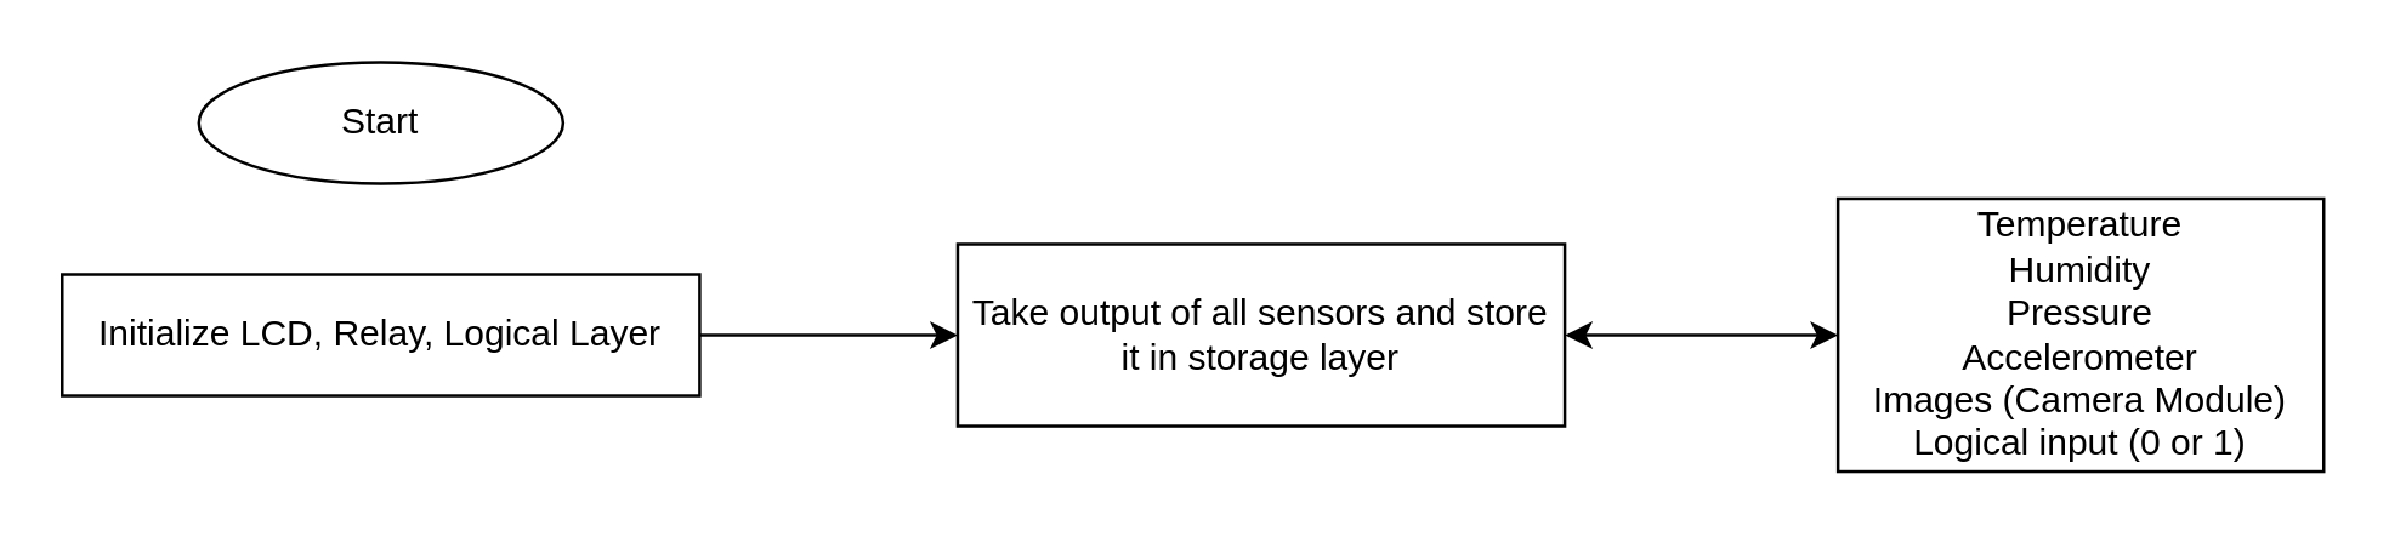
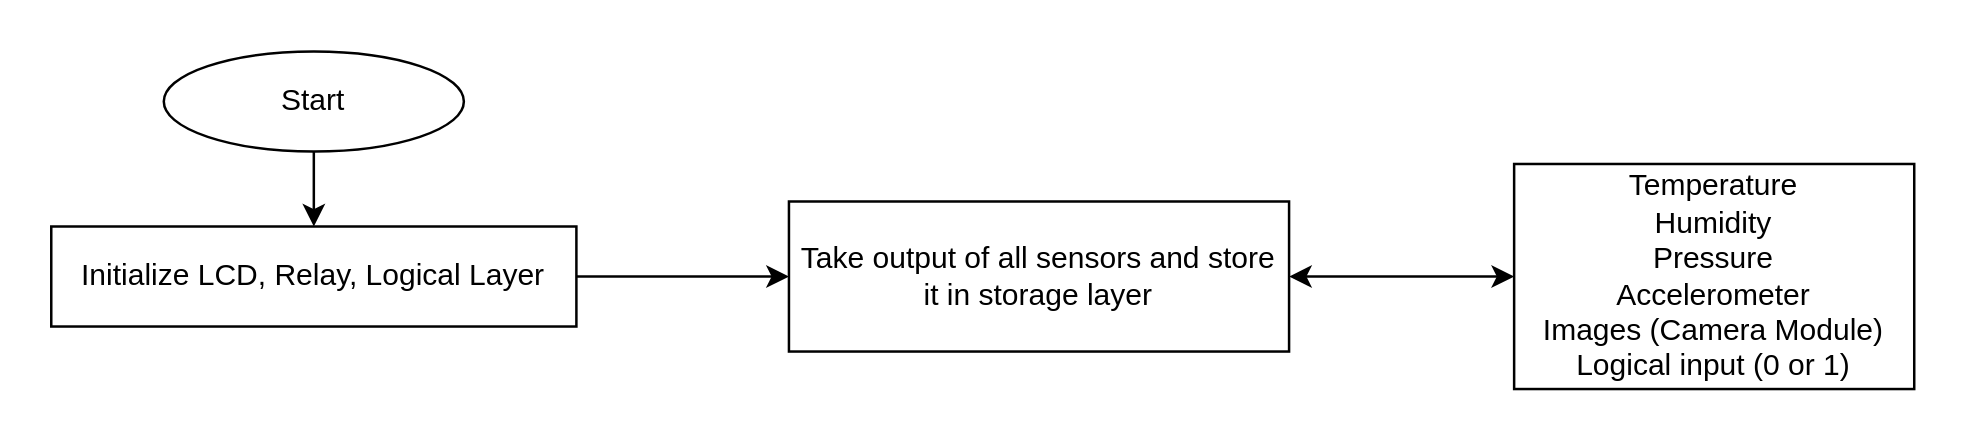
+ <mxCell id="2" style="edgeStyle=orthogonalEdgeStyle;rounded=0;orthogonalLoop=1;jettySize=auto;html=1;" edge="1" parent="1" source="3" target="5"><mxGeometry relative="1" as="geometry" /></mxCell>
